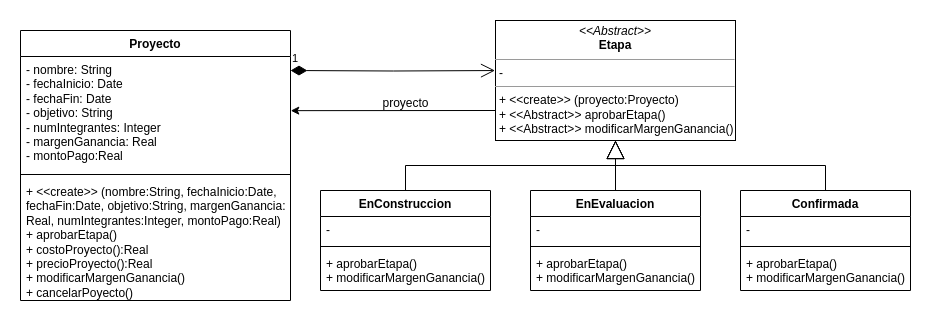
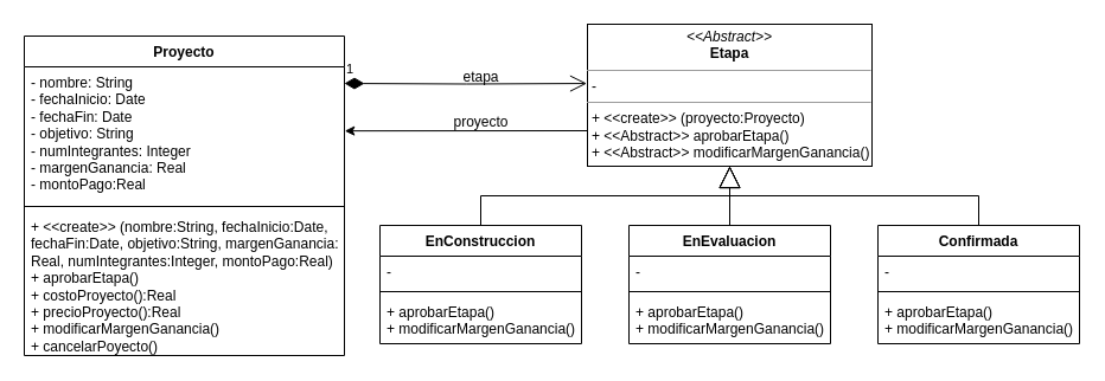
+ <mxCell id="8" value="etapa" style="text;html=1;align=center;verticalAlign=middle;resizable=0;points=[];autosize=1;strokeColor=none;fillColor=none;" vertex="1" parent="1"><mxGeometry x="380" y="50" width="50" height="30" as="geometry" /></mxCell>
